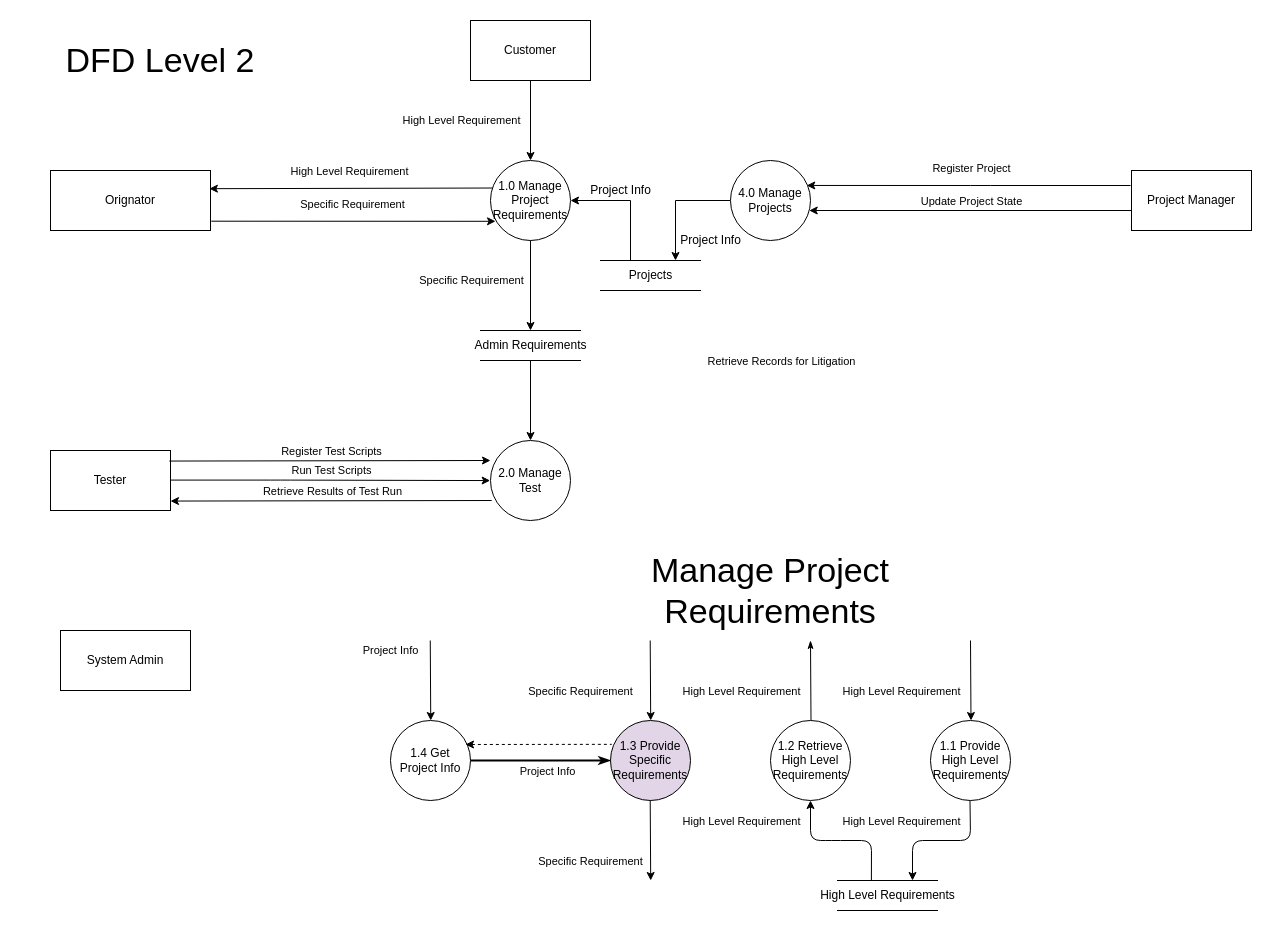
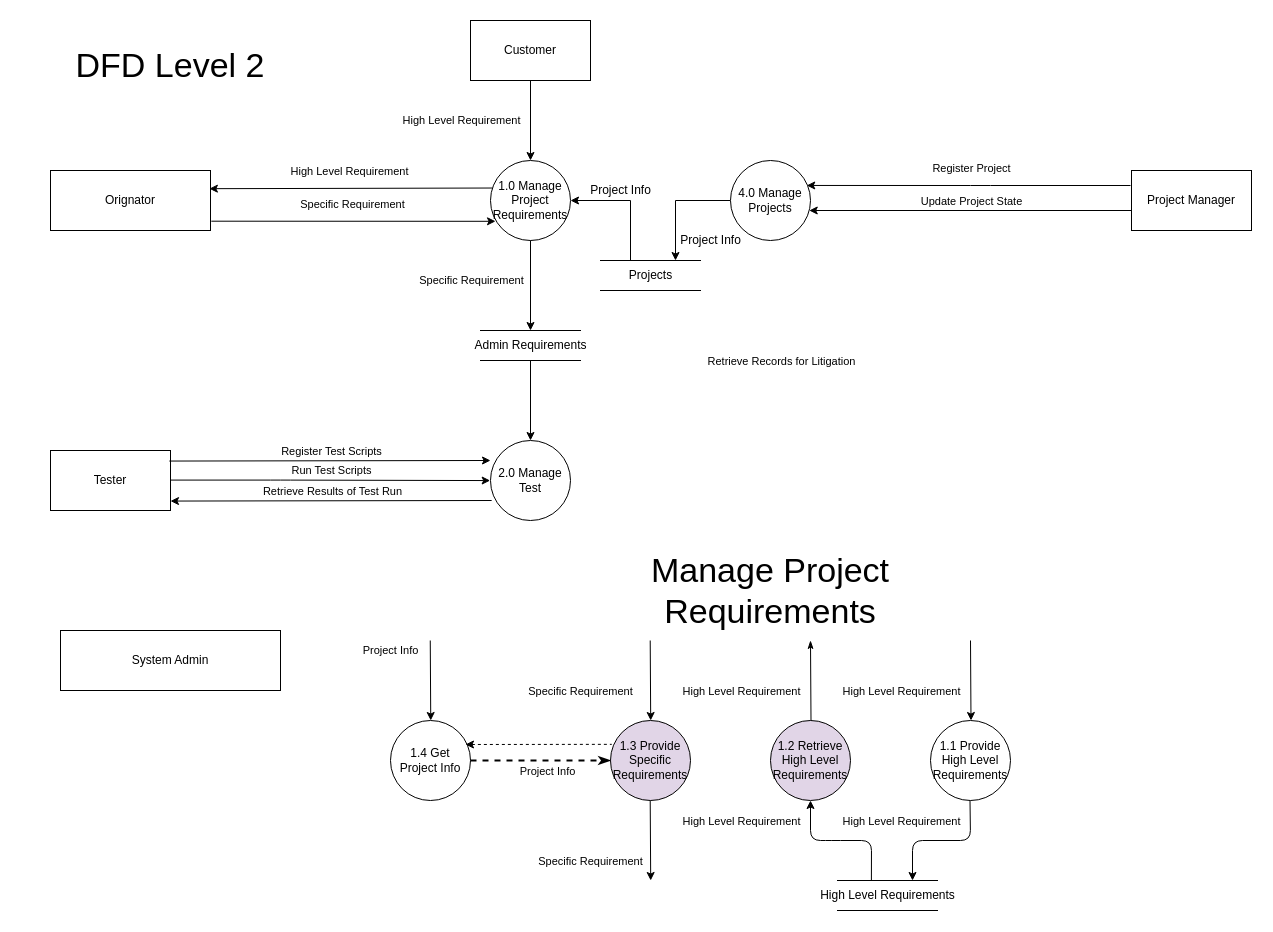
- <mxCell id="6" value="&lt;font style=&quot;font-size: 34px&quot;&gt;DFD Level 2&lt;/font&gt;" style="text;html=1;strokeColor=none;fillColor=none;align=center;verticalAlign=middle;whiteSpace=wrap;rounded=0;" parent="1" vertex="1"><mxGeometry x="20" y="50" width="280" height="20" as="geometry" /></mxCell>
+ <mxCell id="6" value="&lt;font style=&quot;font-size: 34px&quot;&gt;DFD Level 2&lt;/font&gt;" style="text;html=1;strokeColor=none;fillColor=none;align=center;verticalAlign=middle;whiteSpace=wrap;rounded=0;" parent="1" vertex="1"><mxGeometry x="30" y="55" width="280" height="20" as="geometry" /></mxCell>
- <mxCell id="7" value="System Admin" style="rounded=0;whiteSpace=wrap;html=1;" parent="1" vertex="1"><mxGeometry x="60" y="630" width="130" height="60" as="geometry" /></mxCell>
+ <mxCell id="7" value="System Admin" style="rounded=0;whiteSpace=wrap;html=1;" parent="1" vertex="1"><mxGeometry x="60" y="630" width="220" height="60" as="geometry" /></mxCell>
- <mxCell id="56" value="" style="endArrow=classicThin;html=1;strokeWidth=2;exitX=1;exitY=0.5;exitDx=0;exitDy=0;entryX=0;entryY=0.5;entryDx=0;entryDy=0;endFill=1;" edge="1" parent="1" source="53" target="48"><mxGeometry width="50" height="50" relative="1" as="geometry"><mxPoint x="530" y="761.68" as="sourcePoint" /><mxPoint x="620.8" y="760" as="targetPoint" /></mxGeometry></mxCell>
+ <mxCell id="56" value="" style="endArrow=classicThin;html=1;strokeWidth=2;exitX=1;exitY=0.5;exitDx=0;exitDy=0;entryX=0;entryY=0.5;entryDx=0;entryDy=0;endFill=1;dashed=1;" edge="1" parent="1" source="53" target="48"><mxGeometry width="50" height="50" relative="1" as="geometry"><mxPoint x="530" y="761.68" as="sourcePoint" /><mxPoint x="620.8" y="760" as="targetPoint" /></mxGeometry></mxCell>
- <mxCell id="43" value="1.2 Retrieve High Level Requirements" style="ellipse;whiteSpace=wrap;html=1;aspect=fixed;fontSize=12;" vertex="1" parent="1"><mxGeometry x="770" y="720" width="80" height="80" as="geometry" /></mxCell>
+ <mxCell id="43" value="1.2 Retrieve High Level Requirements" style="ellipse;whiteSpace=wrap;html=1;aspect=fixed;fontSize=12;fillColor=#e1d5e7;" vertex="1" parent="1"><mxGeometry x="770" y="720" width="80" height="80" as="geometry" /></mxCell>
